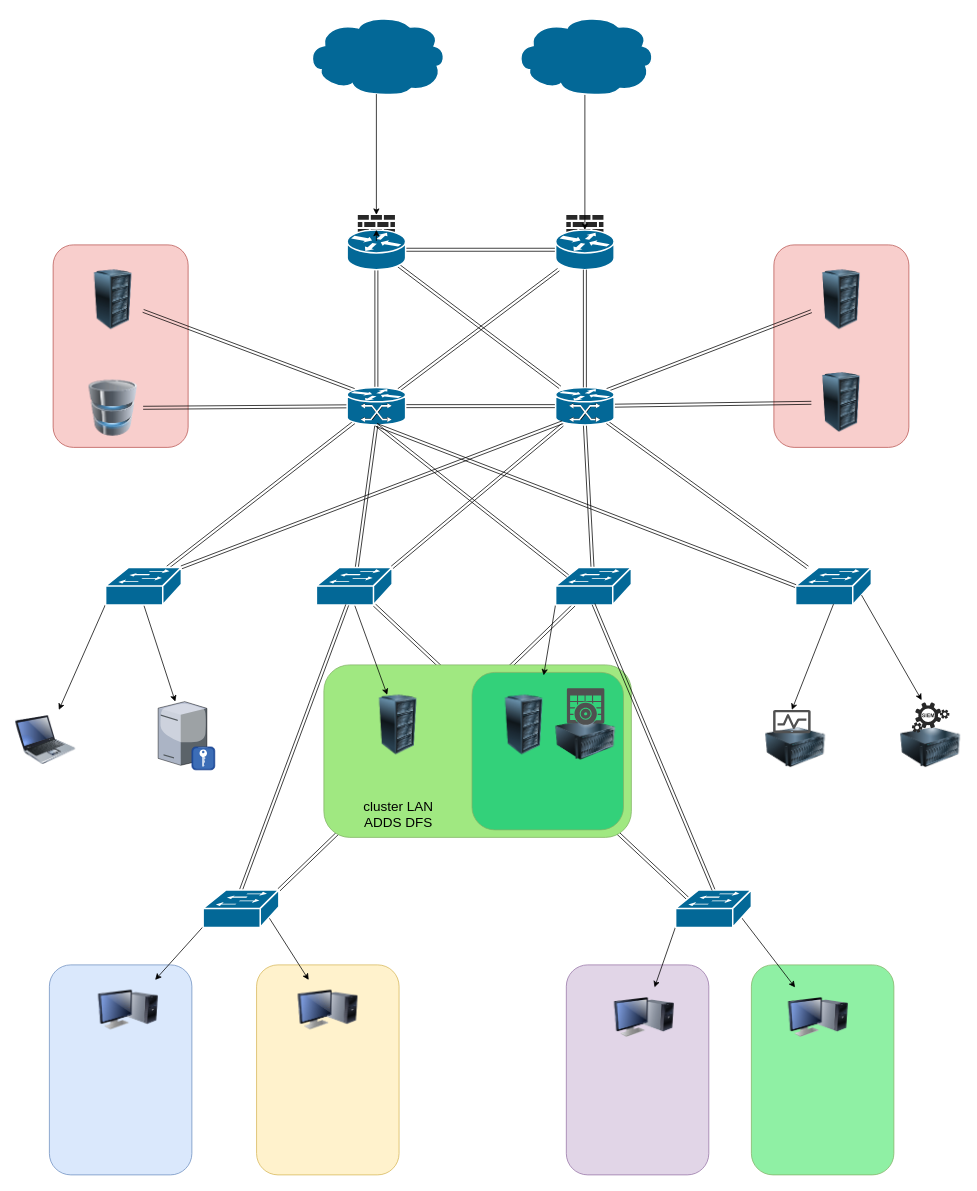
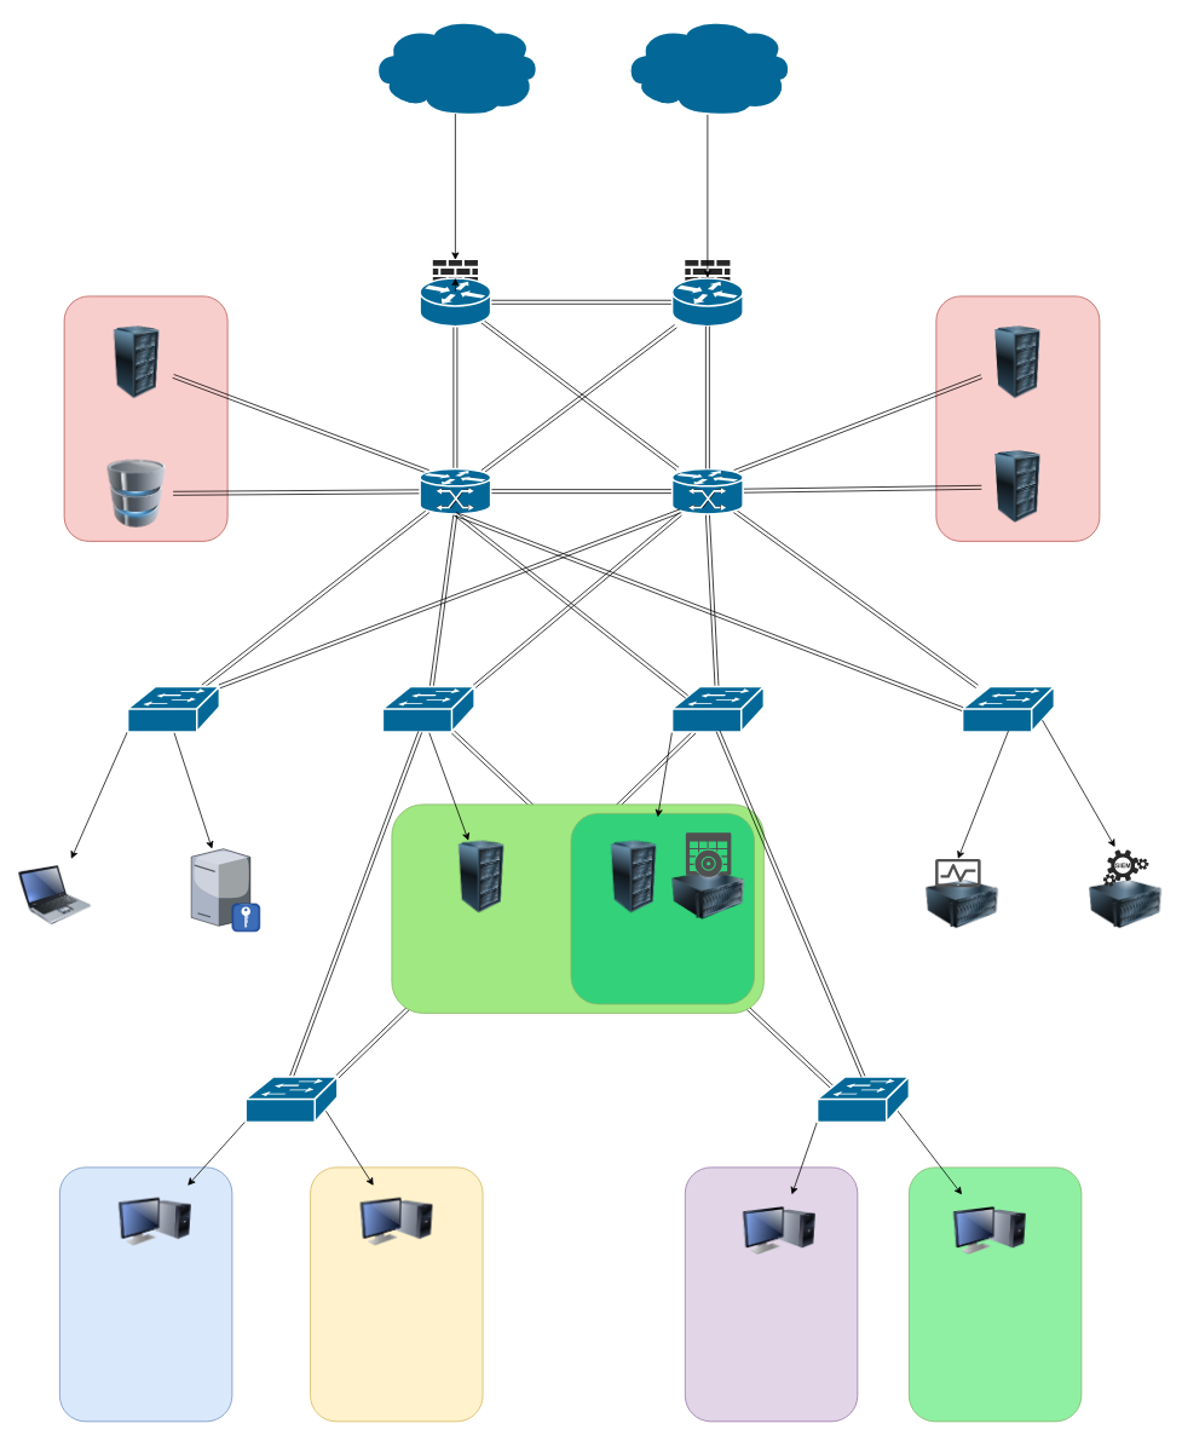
- <mxCell id="80" value="&lt;div&gt;&lt;font style=&quot;font-size: 18px;&quot;&gt;cluster LAN&lt;br&gt;&lt;/font&gt;&lt;/div&gt;&lt;div&gt;&lt;font style=&quot;font-size: 18px;&quot;&gt;ADDS DFS&lt;br&gt;&lt;/font&gt;&lt;/div&gt;" style="text;html=1;align=center;verticalAlign=middle;resizable=0;points=[];autosize=1;strokeColor=none;fillColor=none;" vertex="1" parent="1"><mxGeometry x="470" y="1056" width="120" height="60" as="geometry" /></mxCell>
